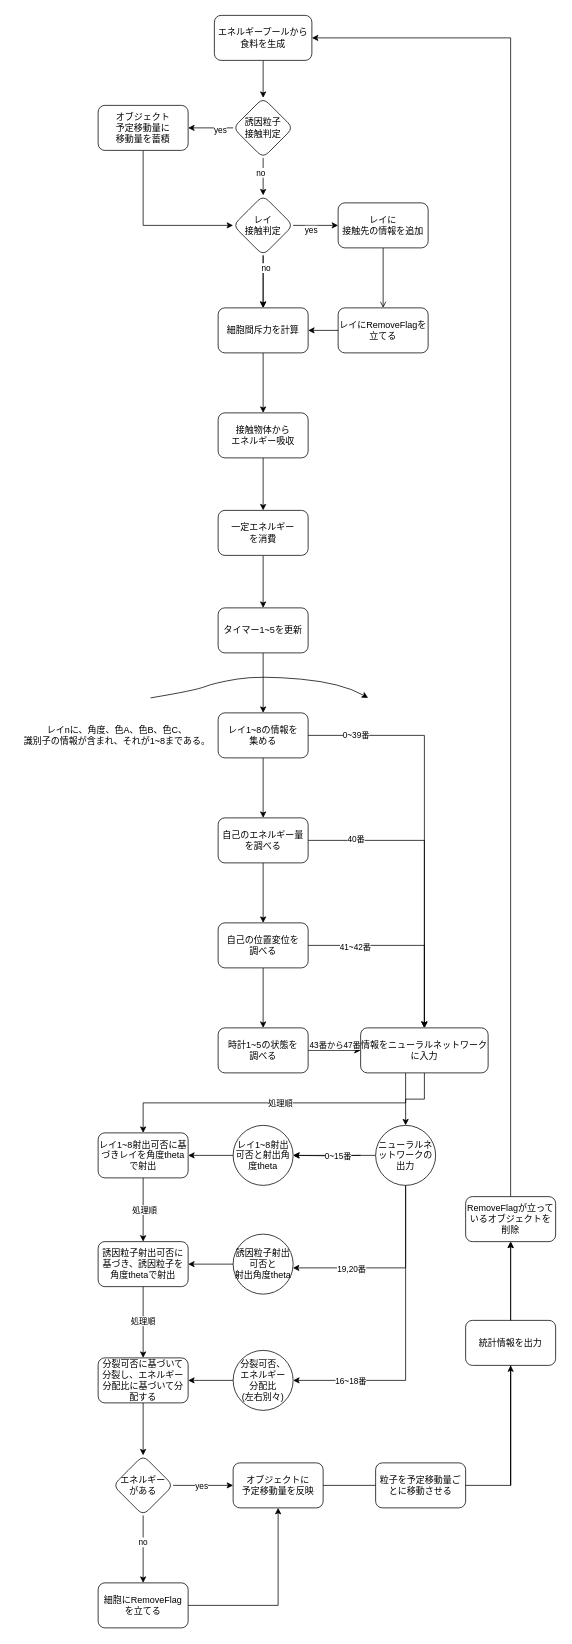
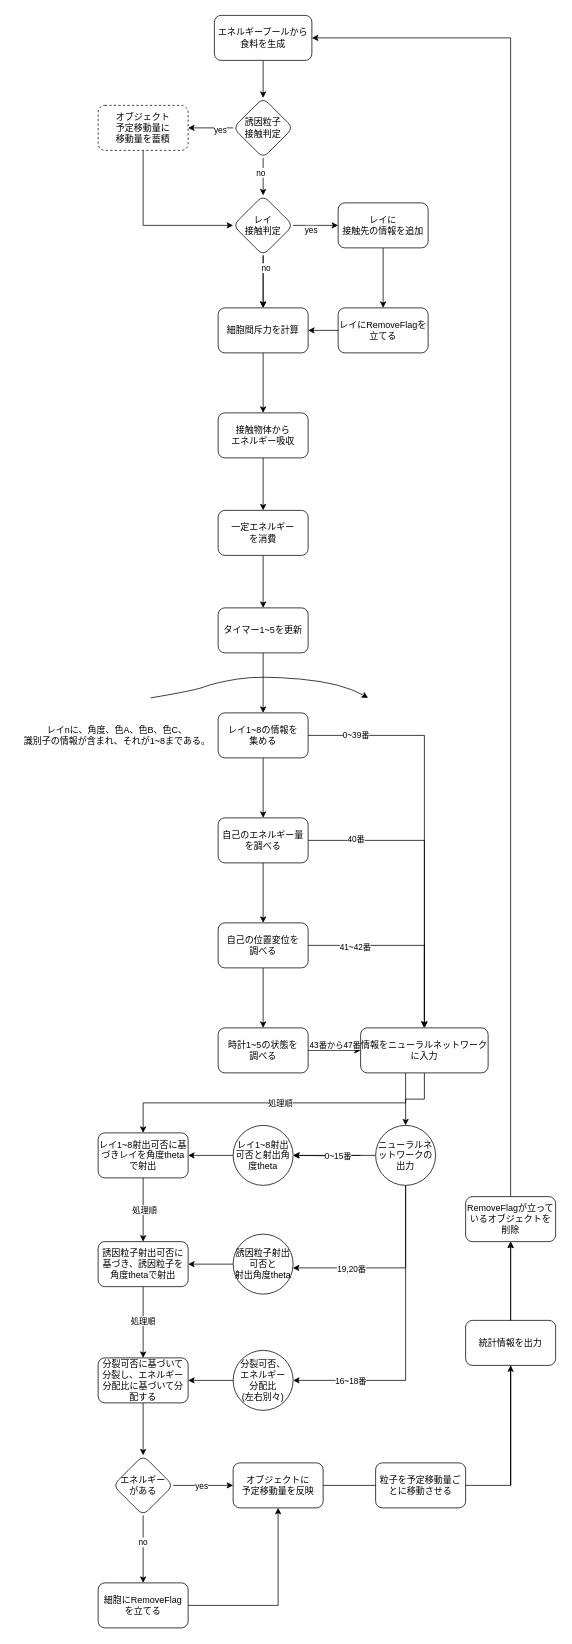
- <mxCell id="20" value="&lt;div&gt;オブジェクト&lt;/div&gt;&lt;div&gt;予定移動量に&lt;/div&gt;&lt;div&gt;移動量を蓄積&lt;/div&gt;" style="whiteSpace=wrap;html=1;rounded=1;glass=0;strokeWidth=1;shadow=0;" parent="1" vertex="1"><mxGeometry x="130" y="140" width="120" height="60" as="geometry" /></mxCell>
+ <mxCell id="20" value="&lt;div&gt;オブジェクト&lt;/div&gt;&lt;div&gt;予定移動量に&lt;/div&gt;&lt;div&gt;移動量を蓄積&lt;/div&gt;" style="whiteSpace=wrap;html=1;rounded=1;glass=0;strokeWidth=1;shadow=0;dashed=1;" parent="1" vertex="1"><mxGeometry x="130" y="140" width="120" height="60" as="geometry" /></mxCell>
- <mxCell id="6" value="" style="edgeStyle=orthogonalEdgeStyle;rounded=0;orthogonalLoop=1;jettySize=auto;html=1;endArrow=open;" parent="1" source="7" target="9" edge="1"><mxGeometry relative="1" as="geometry" /></mxCell>
+ <mxCell id="6" value="" style="edgeStyle=orthogonalEdgeStyle;rounded=0;orthogonalLoop=1;jettySize=auto;html=1;" parent="1" source="7" target="9" edge="1"><mxGeometry relative="1" as="geometry" /></mxCell>
